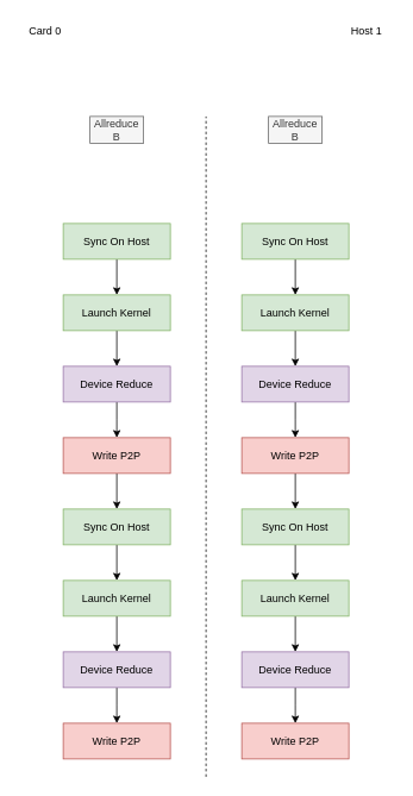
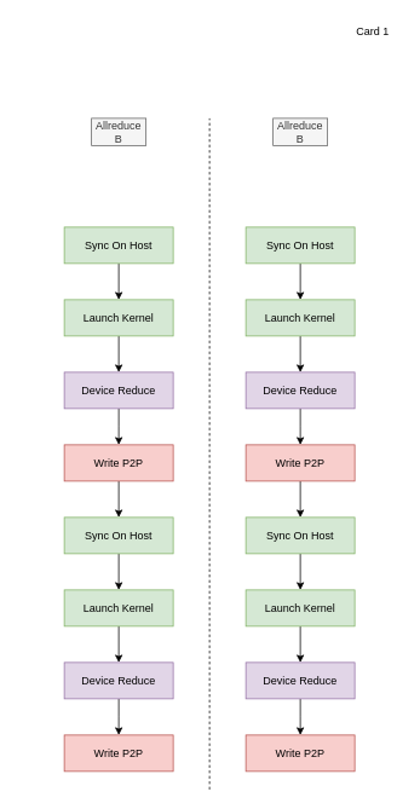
- <mxCell id="7" value="Card 0" style="text;html=1;strokeColor=none;fillColor=none;align=center;verticalAlign=middle;whiteSpace=wrap;rounded=0;" parent="1" vertex="1"><mxGeometry x="20" y="20" width="60" height="30" as="geometry" /></mxCell>
- <mxCell id="8" value="Host 1" style="text;html=1;strokeColor=none;fillColor=none;align=center;verticalAlign=middle;whiteSpace=wrap;rounded=0;" parent="1" vertex="1"><mxGeometry x="380" y="20" width="60" height="30" as="geometry" /></mxCell>
+ <mxCell id="8" value="Card 1" style="text;html=1;strokeColor=none;fillColor=none;align=center;verticalAlign=middle;whiteSpace=wrap;rounded=0;" parent="1" vertex="1"><mxGeometry x="380" y="20" width="60" height="30" as="geometry" /></mxCell>
